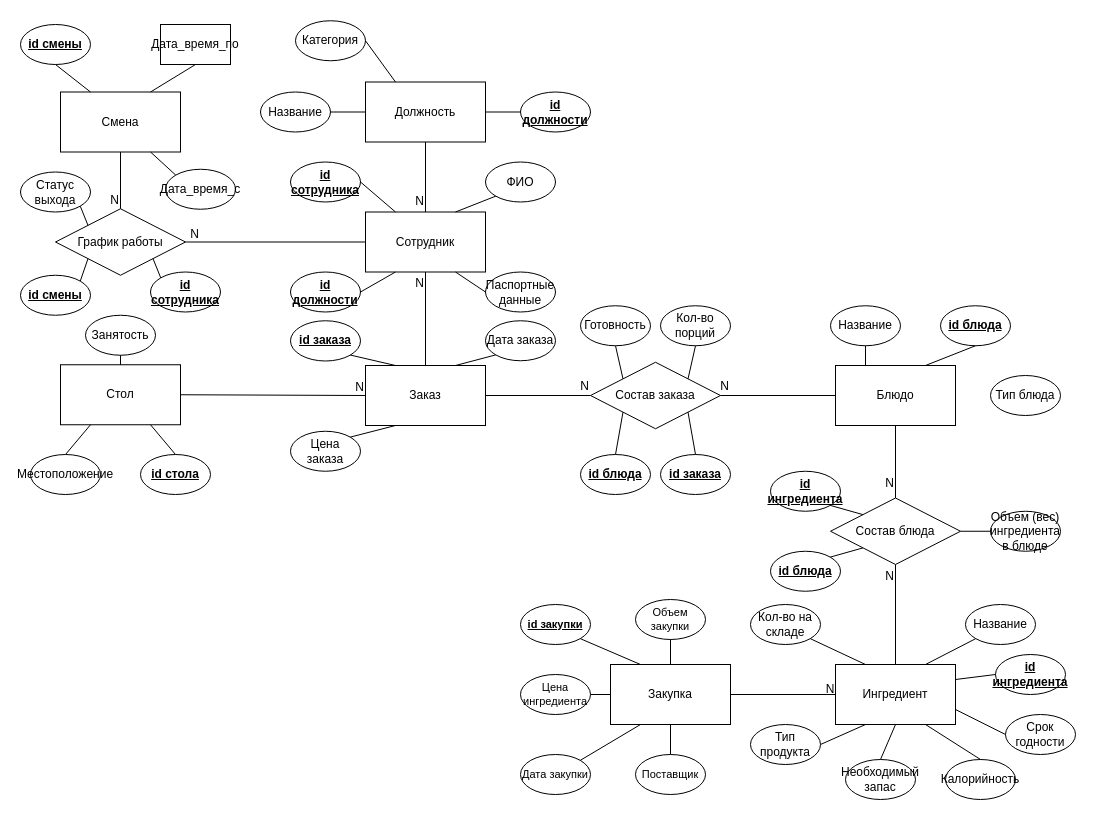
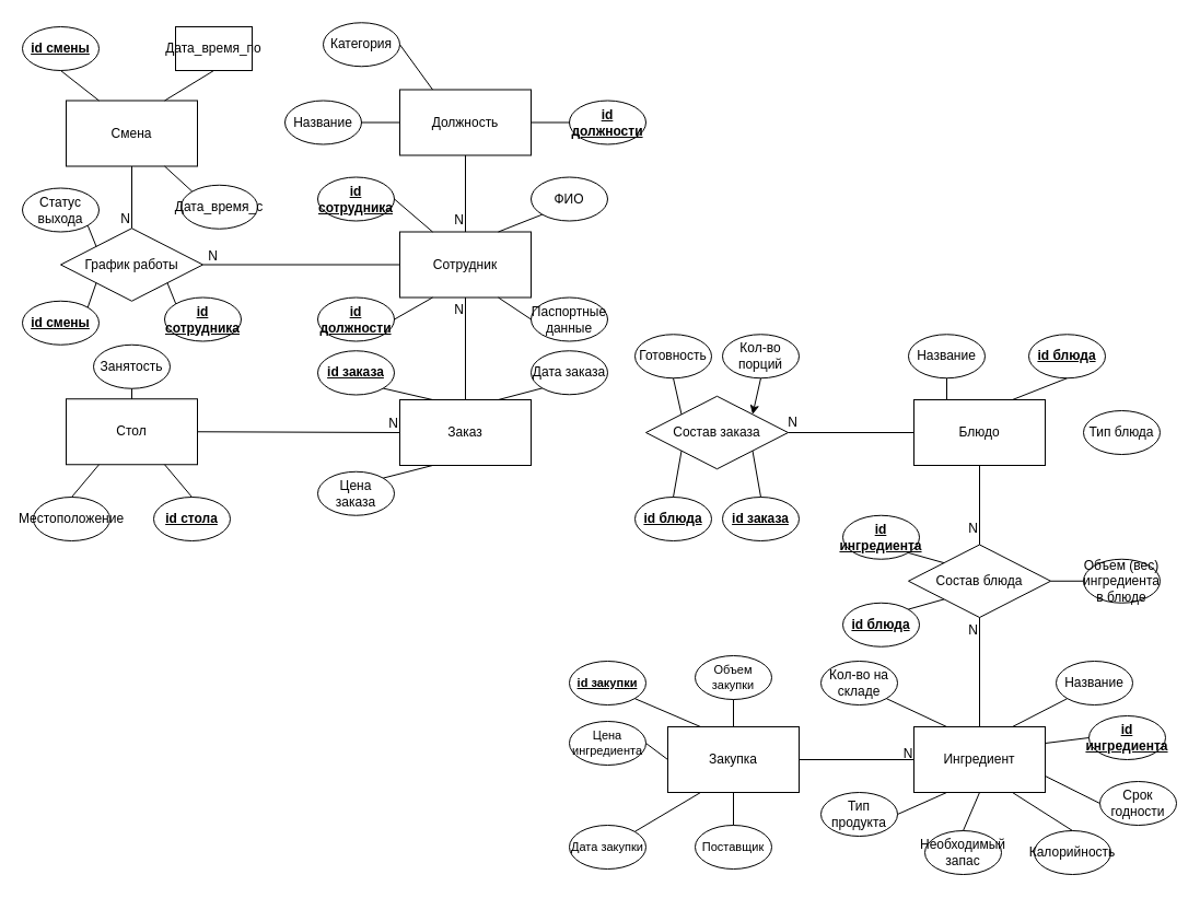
- <mxCell id="92" value="" style="endArrow=none;html=1;rounded=0;exitX=0.5;exitY=1;exitDx=0;exitDy=0;entryX=1;entryY=0;entryDx=0;entryDy=0;" parent="1" source="37" target="30" edge="1"><mxGeometry relative="1" as="geometry"><mxPoint x="647.5" y="432" as="sourcePoint" /><mxPoint x="617.5" y="474" as="targetPoint" /></mxGeometry></mxCell>
+ <mxCell id="92" value="" style="endArrow=classic;html=1;rounded=0;exitX=0.5;exitY=1;exitDx=0;exitDy=0;entryX=1;entryY=0;entryDx=0;entryDy=0;" parent="1" source="37" target="30" edge="1"><mxGeometry relative="1" as="geometry"><mxPoint x="647.5" y="432" as="sourcePoint" /><mxPoint x="617.5" y="474" as="targetPoint" /></mxGeometry></mxCell>
- <mxCell id="62" value="" style="endArrow=none;html=1;rounded=0;exitX=0;exitY=0.5;exitDx=0;exitDy=0;entryX=1;entryY=0.5;entryDx=0;entryDy=0;" parent="1" source="30" target="4" edge="1"><mxGeometry relative="1" as="geometry"><mxPoint x="546.83" y="487" as="sourcePoint" /><mxPoint x="546.83" y="394" as="targetPoint" /></mxGeometry></mxCell>
- <mxCell id="63" value="N" style="resizable=0;html=1;whiteSpace=wrap;align=right;verticalAlign=bottom;" parent="62" connectable="0" vertex="1"><mxGeometry x="1" relative="1" as="geometry"><mxPoint x="105" y="-1" as="offset" /></mxGeometry></mxCell>
- <mxCell id="17" value="Цена ингредиента" style="ellipse;whiteSpace=wrap;html=1;labelBackgroundColor=none;fontSize=11;" parent="1" vertex="1"><mxGeometry x="520" y="674" width="70" height="40" as="geometry" /></mxCell>
+ <mxCell id="17" value="Цена ингредиента" style="ellipse;whiteSpace=wrap;html=1;labelBackgroundColor=none;fontSize=11;" parent="1" vertex="1"><mxGeometry x="520" y="659" width="70" height="40" as="geometry" /></mxCell>
